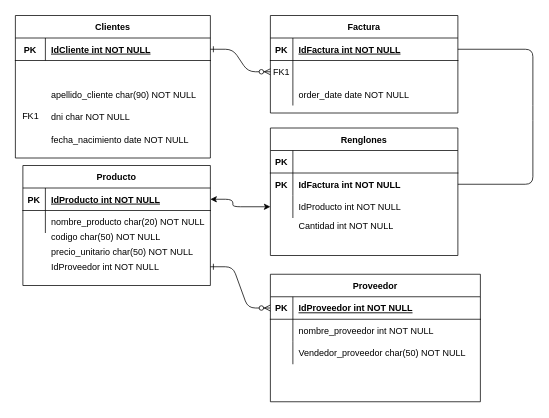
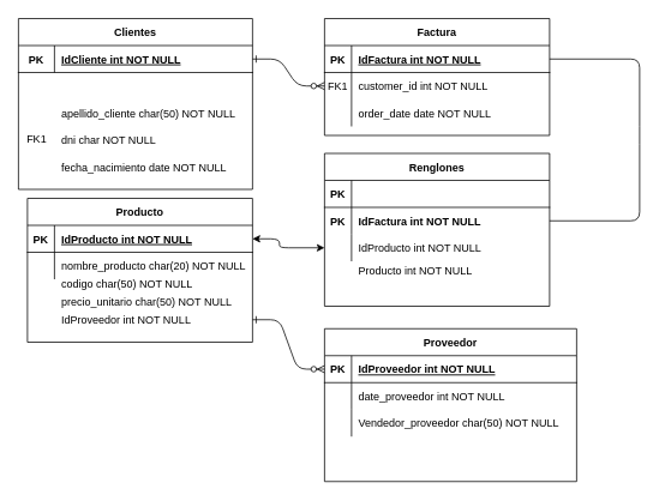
+ <mxCell id="9" value="customer_id int NOT NULL" style="shape=partialRectangle;overflow=hidden;connectable=0;fillColor=none;top=0;left=0;bottom=0;right=0;align=left;spacingLeft=6;" parent="7" vertex="1"><mxGeometry x="30" width="220" height="30" as="geometry" /></mxCell>
- <mxCell id="19" value="apellido_cliente char(90) NOT NULL" style="shape=partialRectangle;overflow=hidden;connectable=0;fillColor=none;top=0;left=0;bottom=0;right=0;align=left;spacingLeft=6;" vertex="1" parent="1"><mxGeometry x="60" y="110" width="220" height="30" as="geometry" /></mxCell>
+ <mxCell id="19" value="apellido_cliente char(50) NOT NULL" style="shape=partialRectangle;overflow=hidden;connectable=0;fillColor=none;top=0;left=0;bottom=0;right=0;align=left;spacingLeft=6;" vertex="1" parent="1"><mxGeometry x="60" y="110" width="220" height="30" as="geometry" /></mxCell>
- <mxCell id="43" value="Cantidad int NOT NULL" style="shape=partialRectangle;overflow=hidden;connectable=0;fillColor=none;top=0;left=0;bottom=0;right=0;align=left;spacingLeft=6;" vertex="1" parent="1"><mxGeometry x="390" y="285" width="220" height="30" as="geometry" /></mxCell>
+ <mxCell id="43" value="Producto int NOT NULL" style="shape=partialRectangle;overflow=hidden;connectable=0;fillColor=none;top=0;left=0;bottom=0;right=0;align=left;spacingLeft=6;" vertex="1" parent="1"><mxGeometry x="390" y="285" width="220" height="30" as="geometry" /></mxCell>
- <mxCell id="50" value="nombre_proveedor int NOT NULL" style="shape=partialRectangle;overflow=hidden;connectable=0;fillColor=none;top=0;left=0;bottom=0;right=0;align=left;spacingLeft=6;fontStyle=0" vertex="1" parent="48"><mxGeometry x="30" width="250" height="30" as="geometry" /></mxCell>
+ <mxCell id="50" value="date_proveedor int NOT NULL" style="shape=partialRectangle;overflow=hidden;connectable=0;fillColor=none;top=0;left=0;bottom=0;right=0;align=left;spacingLeft=6;fontStyle=0" vertex="1" parent="48"><mxGeometry x="30" width="250" height="30" as="geometry" /></mxCell>
